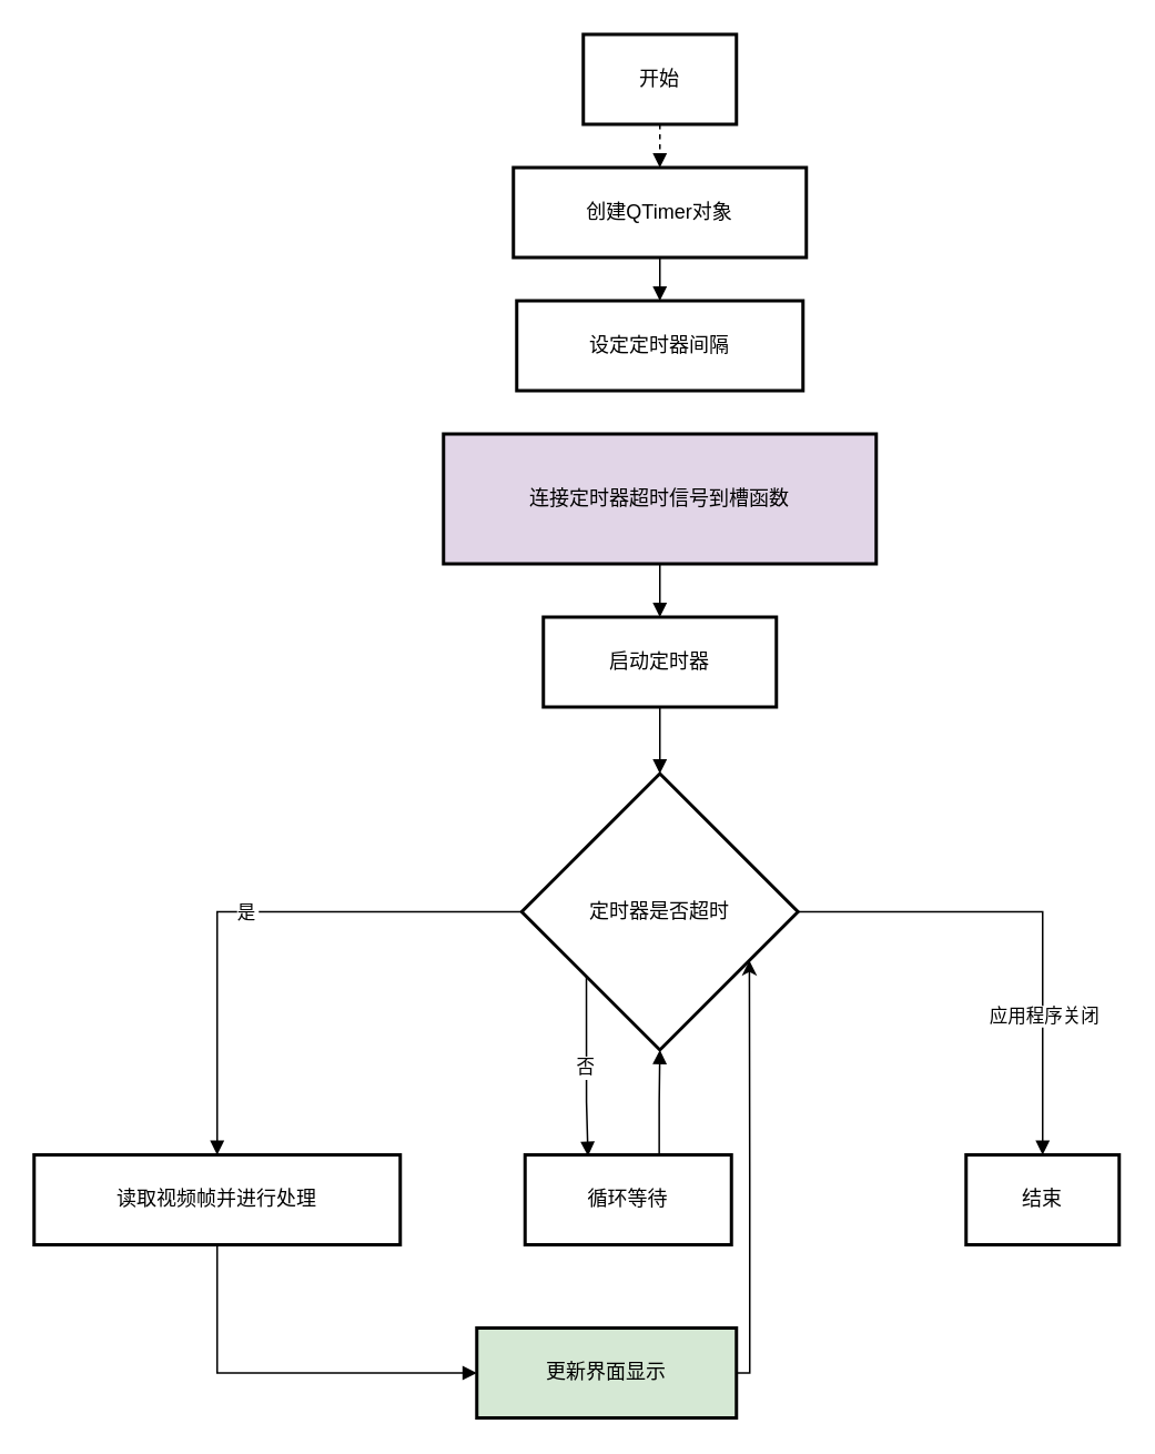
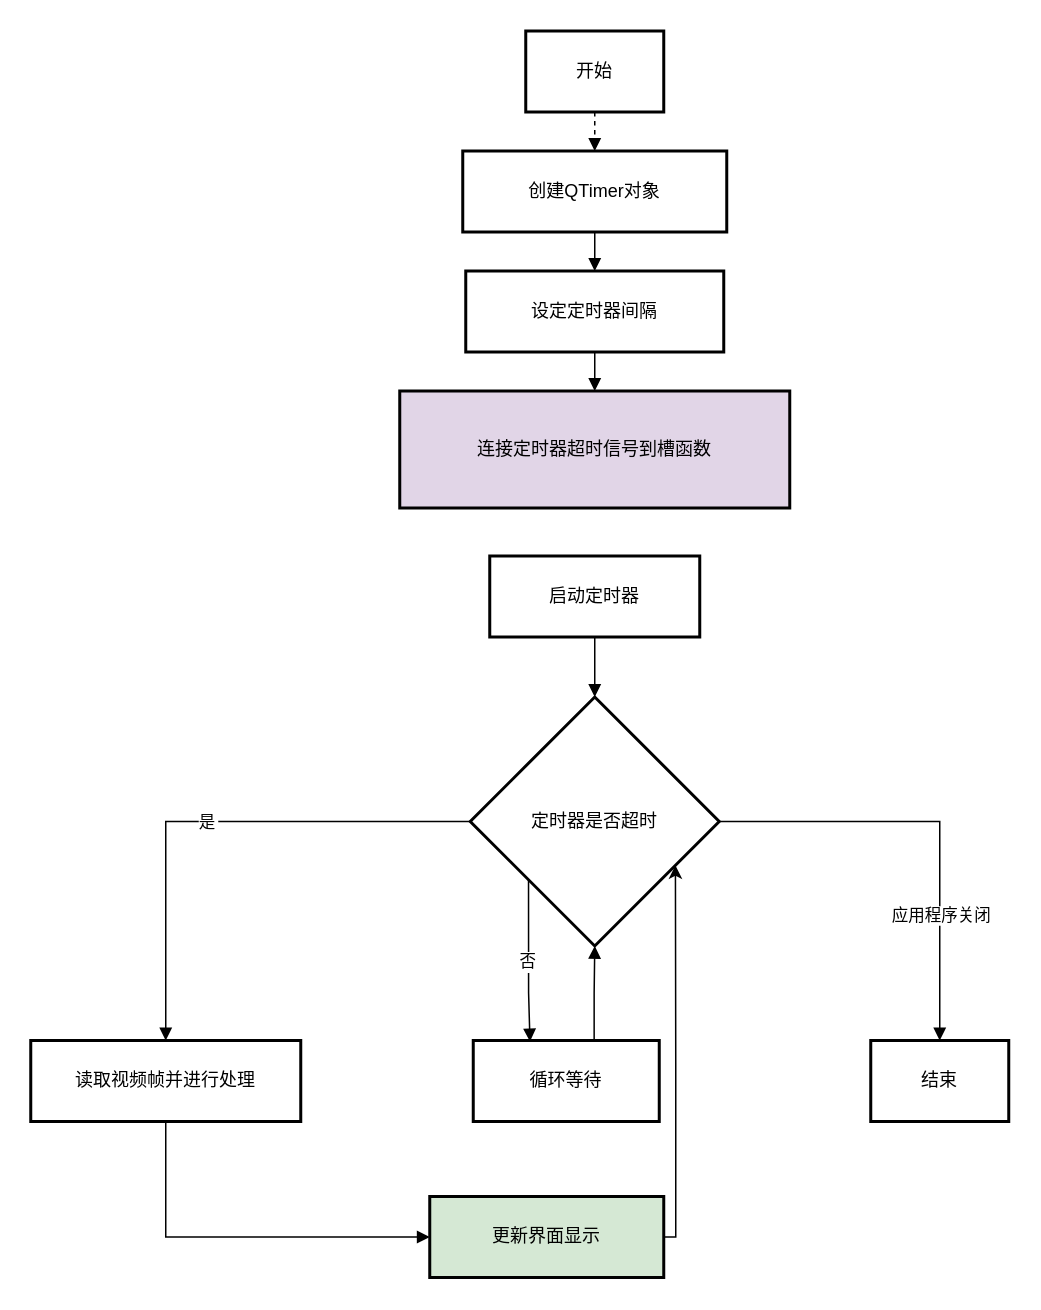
+ <mxCell id="14" value="" style="startArrow=none;endArrow=block;exitX=0.5;exitY=1;entryX=0.5;entryY=0;rounded=0;edgeStyle=orthogonalEdgeStyle;" edge="1" parent="1" source="4" target="5"><mxGeometry relative="1" as="geometry" /></mxCell>
- <mxCell id="15" value="" style="startArrow=none;endArrow=block;exitX=0.5;exitY=1;entryX=0.5;entryY=0;rounded=0;edgeStyle=orthogonalEdgeStyle;" edge="1" parent="1" source="5" target="6"><mxGeometry relative="1" as="geometry" /></mxCell>
- <mxCell id="8" value="读取视频帧并进行处理" style="whiteSpace=wrap;strokeWidth=2;" vertex="1" parent="1"><mxGeometry x="20" y="693" width="220" height="54" as="geometry" /></mxCell>
+ <mxCell id="8" value="读取视频帧并进行处理" style="whiteSpace=wrap;strokeWidth=2;" vertex="1" parent="1"><mxGeometry x="20" y="693" width="180" height="54" as="geometry" /></mxCell>
